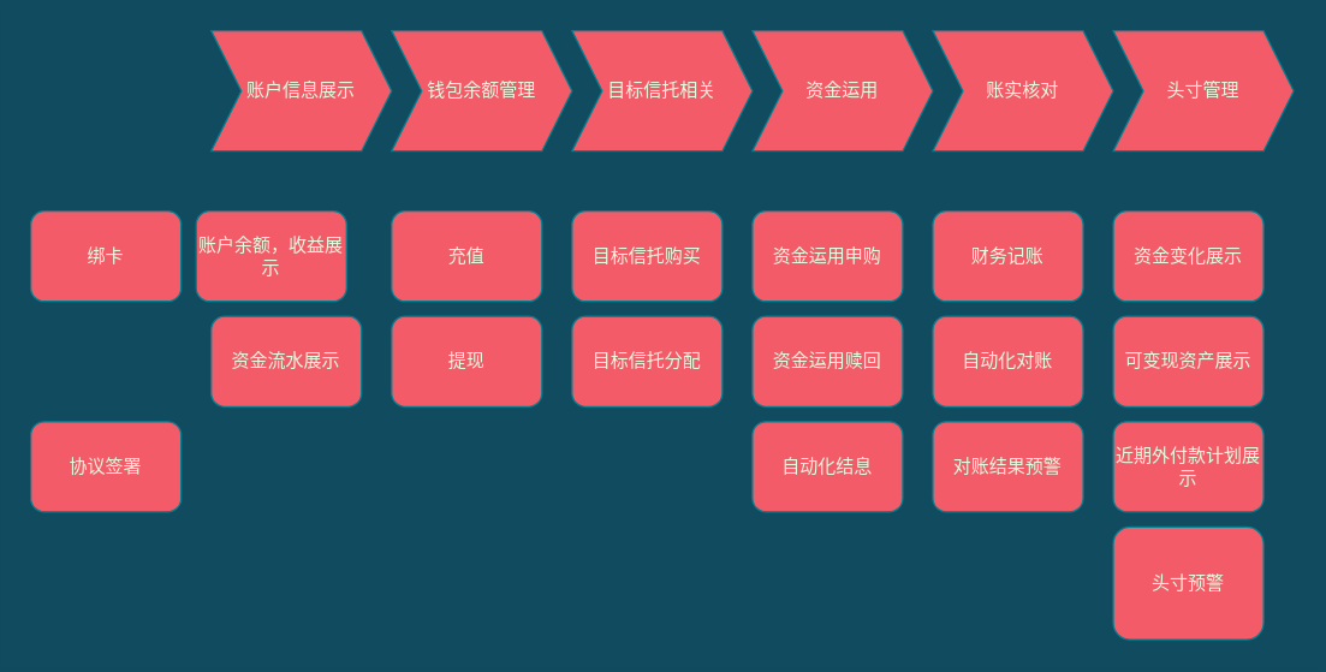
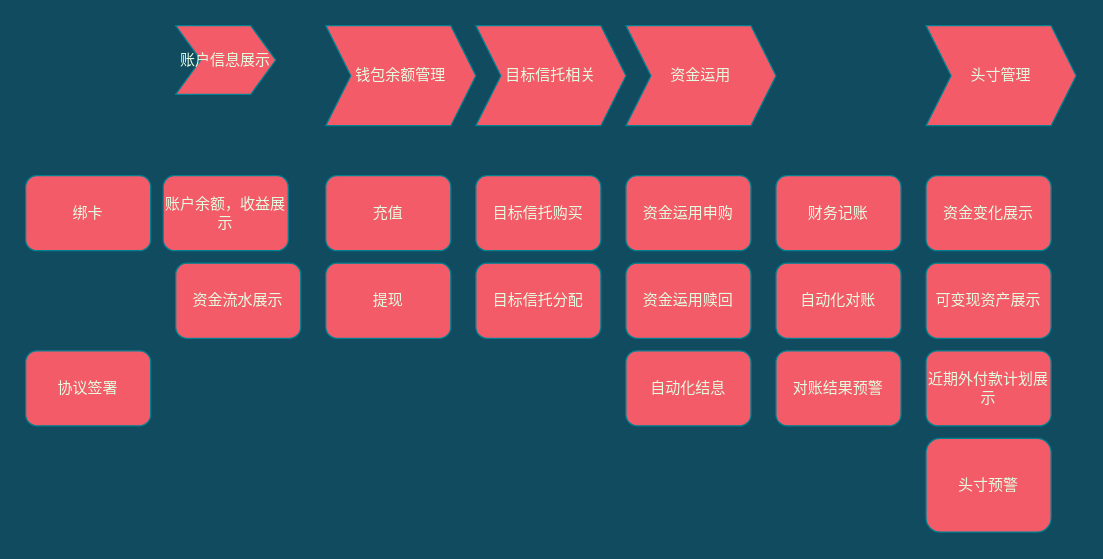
- <mxCell id="2" value="&lt;span&gt;账户信息展示&lt;/span&gt;" style="shape=step;perimeter=stepPerimeter;whiteSpace=wrap;html=1;fixedSize=1;rounded=0;sketch=0;strokeColor=#028090;fillColor=#F45B69;fontColor=#E4FDE1;" parent="1" vertex="1"><mxGeometry x="140" y="20" width="120" height="80" as="geometry" /></mxCell>
+ <mxCell id="2" value="&lt;span&gt;账户信息展示&lt;/span&gt;" style="shape=step;perimeter=stepPerimeter;whiteSpace=wrap;html=1;fixedSize=1;rounded=0;sketch=0;strokeColor=#028090;fillColor=#F45B69;fontColor=#E4FDE1;" parent="1" vertex="1"><mxGeometry x="140" y="20" width="80" height="55" as="geometry" /></mxCell>
- <mxCell id="6" value="账实核对" style="shape=step;perimeter=stepPerimeter;whiteSpace=wrap;html=1;fixedSize=1;rounded=0;sketch=0;strokeColor=#028090;fillColor=#F45B69;fontColor=#E4FDE1;" parent="1" vertex="1"><mxGeometry x="620" y="20" width="120" height="80" as="geometry" /></mxCell>
